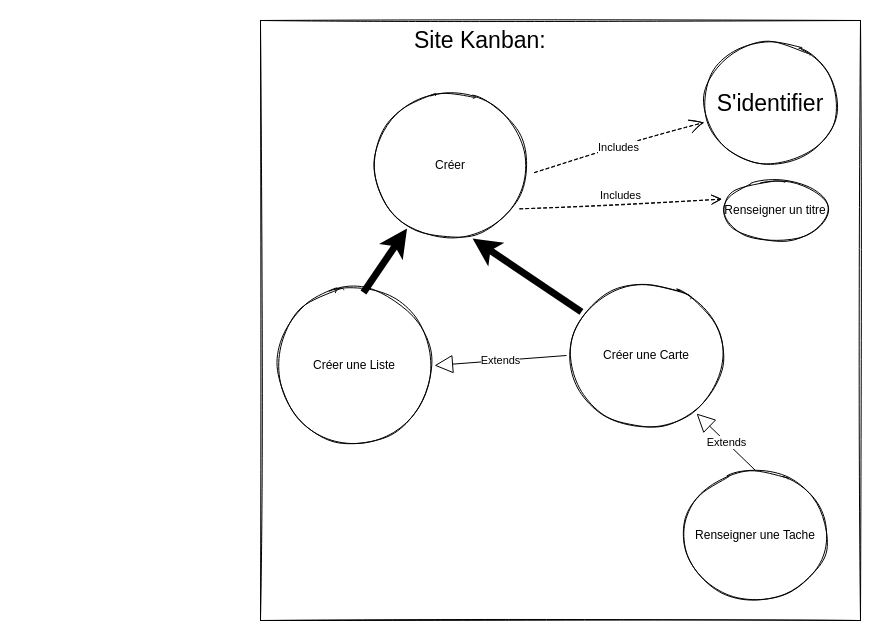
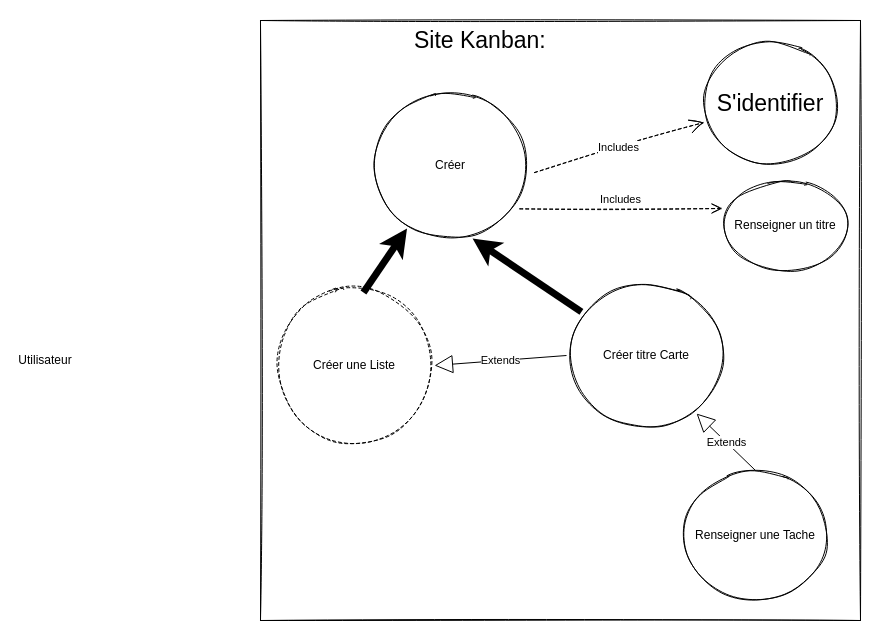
- <mxCell id="9" value="Renseigner un titre" style="ellipse;whiteSpace=wrap;html=1;sketch=1;" parent="1" vertex="1"><mxGeometry x="720" y="180" width="110" height="60" as="geometry" /></mxCell>
+ <mxCell id="9" value="Renseigner un titre" style="ellipse;whiteSpace=wrap;html=1;sketch=1;" parent="1" vertex="1"><mxGeometry x="720" y="180" width="130" height="90" as="geometry" /></mxCell>
- <mxCell id="11" value="Créer une Carte" style="ellipse;whiteSpace=wrap;html=1;sketch=1;" parent="1" vertex="1"><mxGeometry x="566" y="280" width="160" height="150" as="geometry" /></mxCell>
+ <mxCell id="11" value="Créer titre Carte" style="ellipse;whiteSpace=wrap;html=1;sketch=1;" parent="1" vertex="1"><mxGeometry x="566" y="280" width="160" height="150" as="geometry" /></mxCell>
+ <mxCell id="2" value="Utilisateur" style="text;html=1;align=center;verticalAlign=middle;whiteSpace=wrap;rounded=0;sketch=1;" parent="1" vertex="1"><mxGeometry x="20" y="350" width="50" height="20" as="geometry" /></mxCell>
- <mxCell id="10" value="Créer une Liste" style="ellipse;whiteSpace=wrap;html=1;sketch=1;" parent="1" vertex="1"><mxGeometry x="274" y="290" width="160" height="150" as="geometry" /></mxCell>
+ <mxCell id="10" value="Créer une Liste" style="ellipse;whiteSpace=wrap;html=1;sketch=1;dashed=1;" parent="1" vertex="1"><mxGeometry x="274" y="290" width="160" height="150" as="geometry" /></mxCell>
